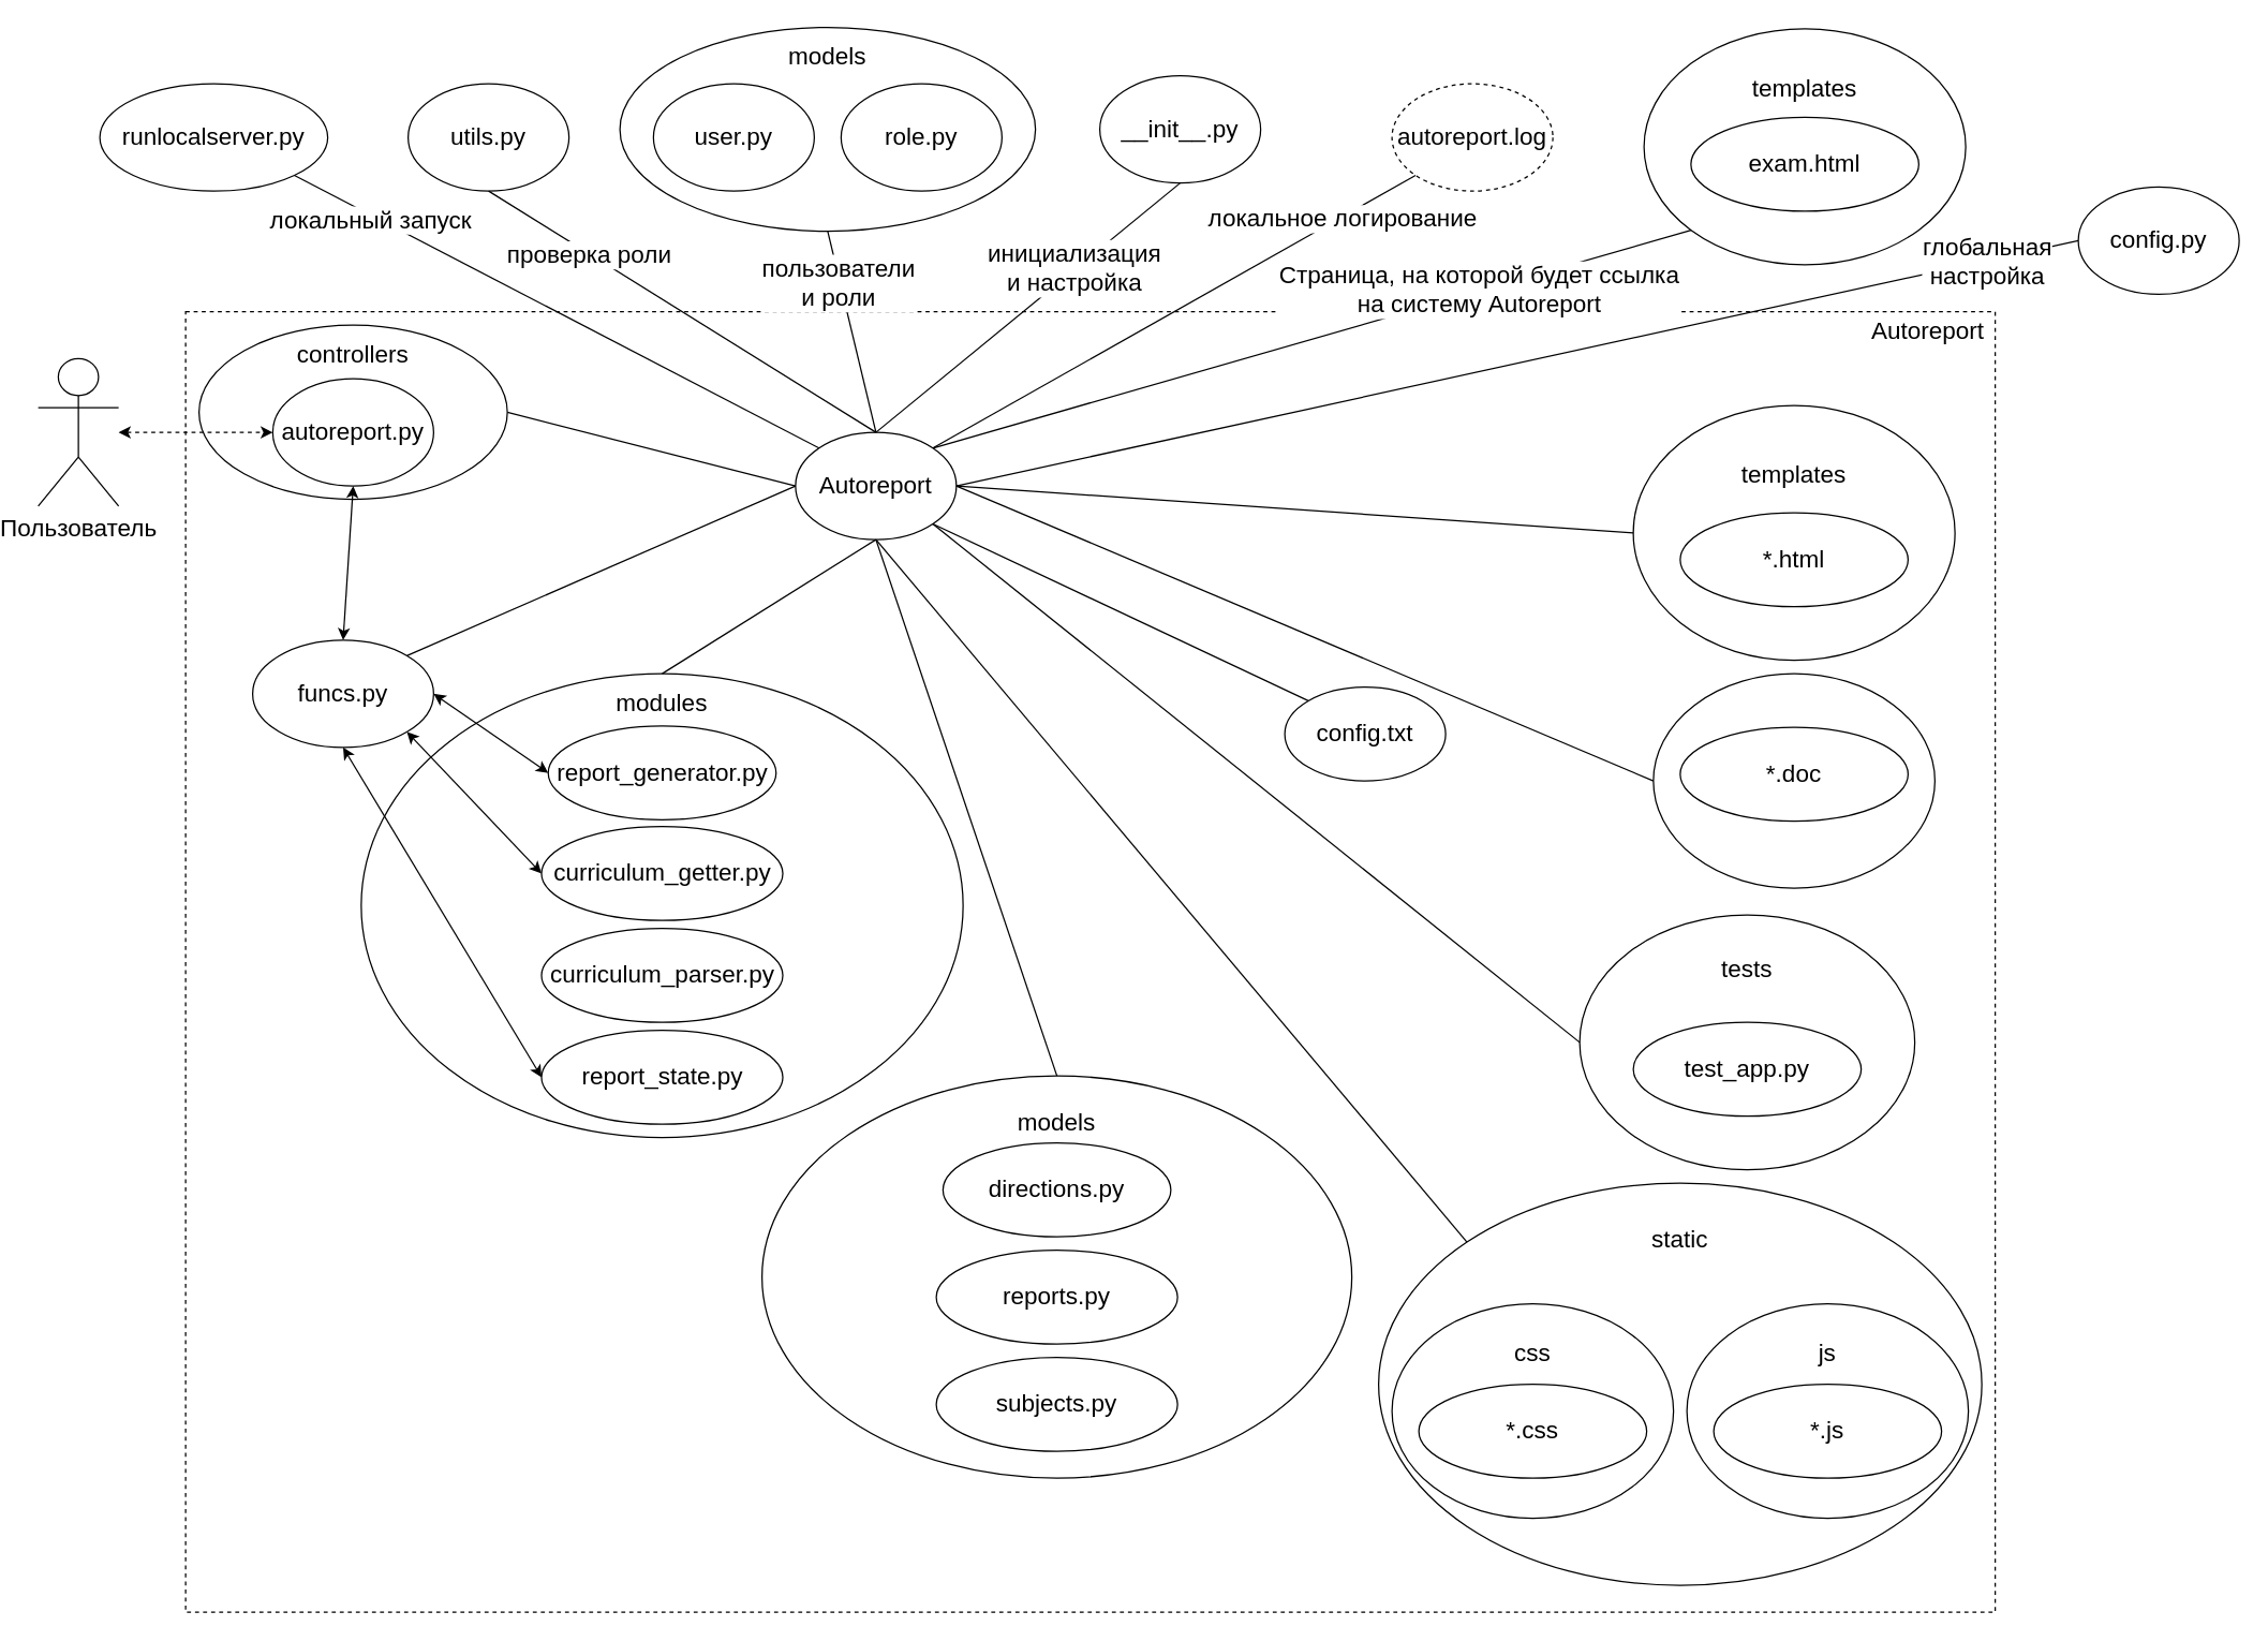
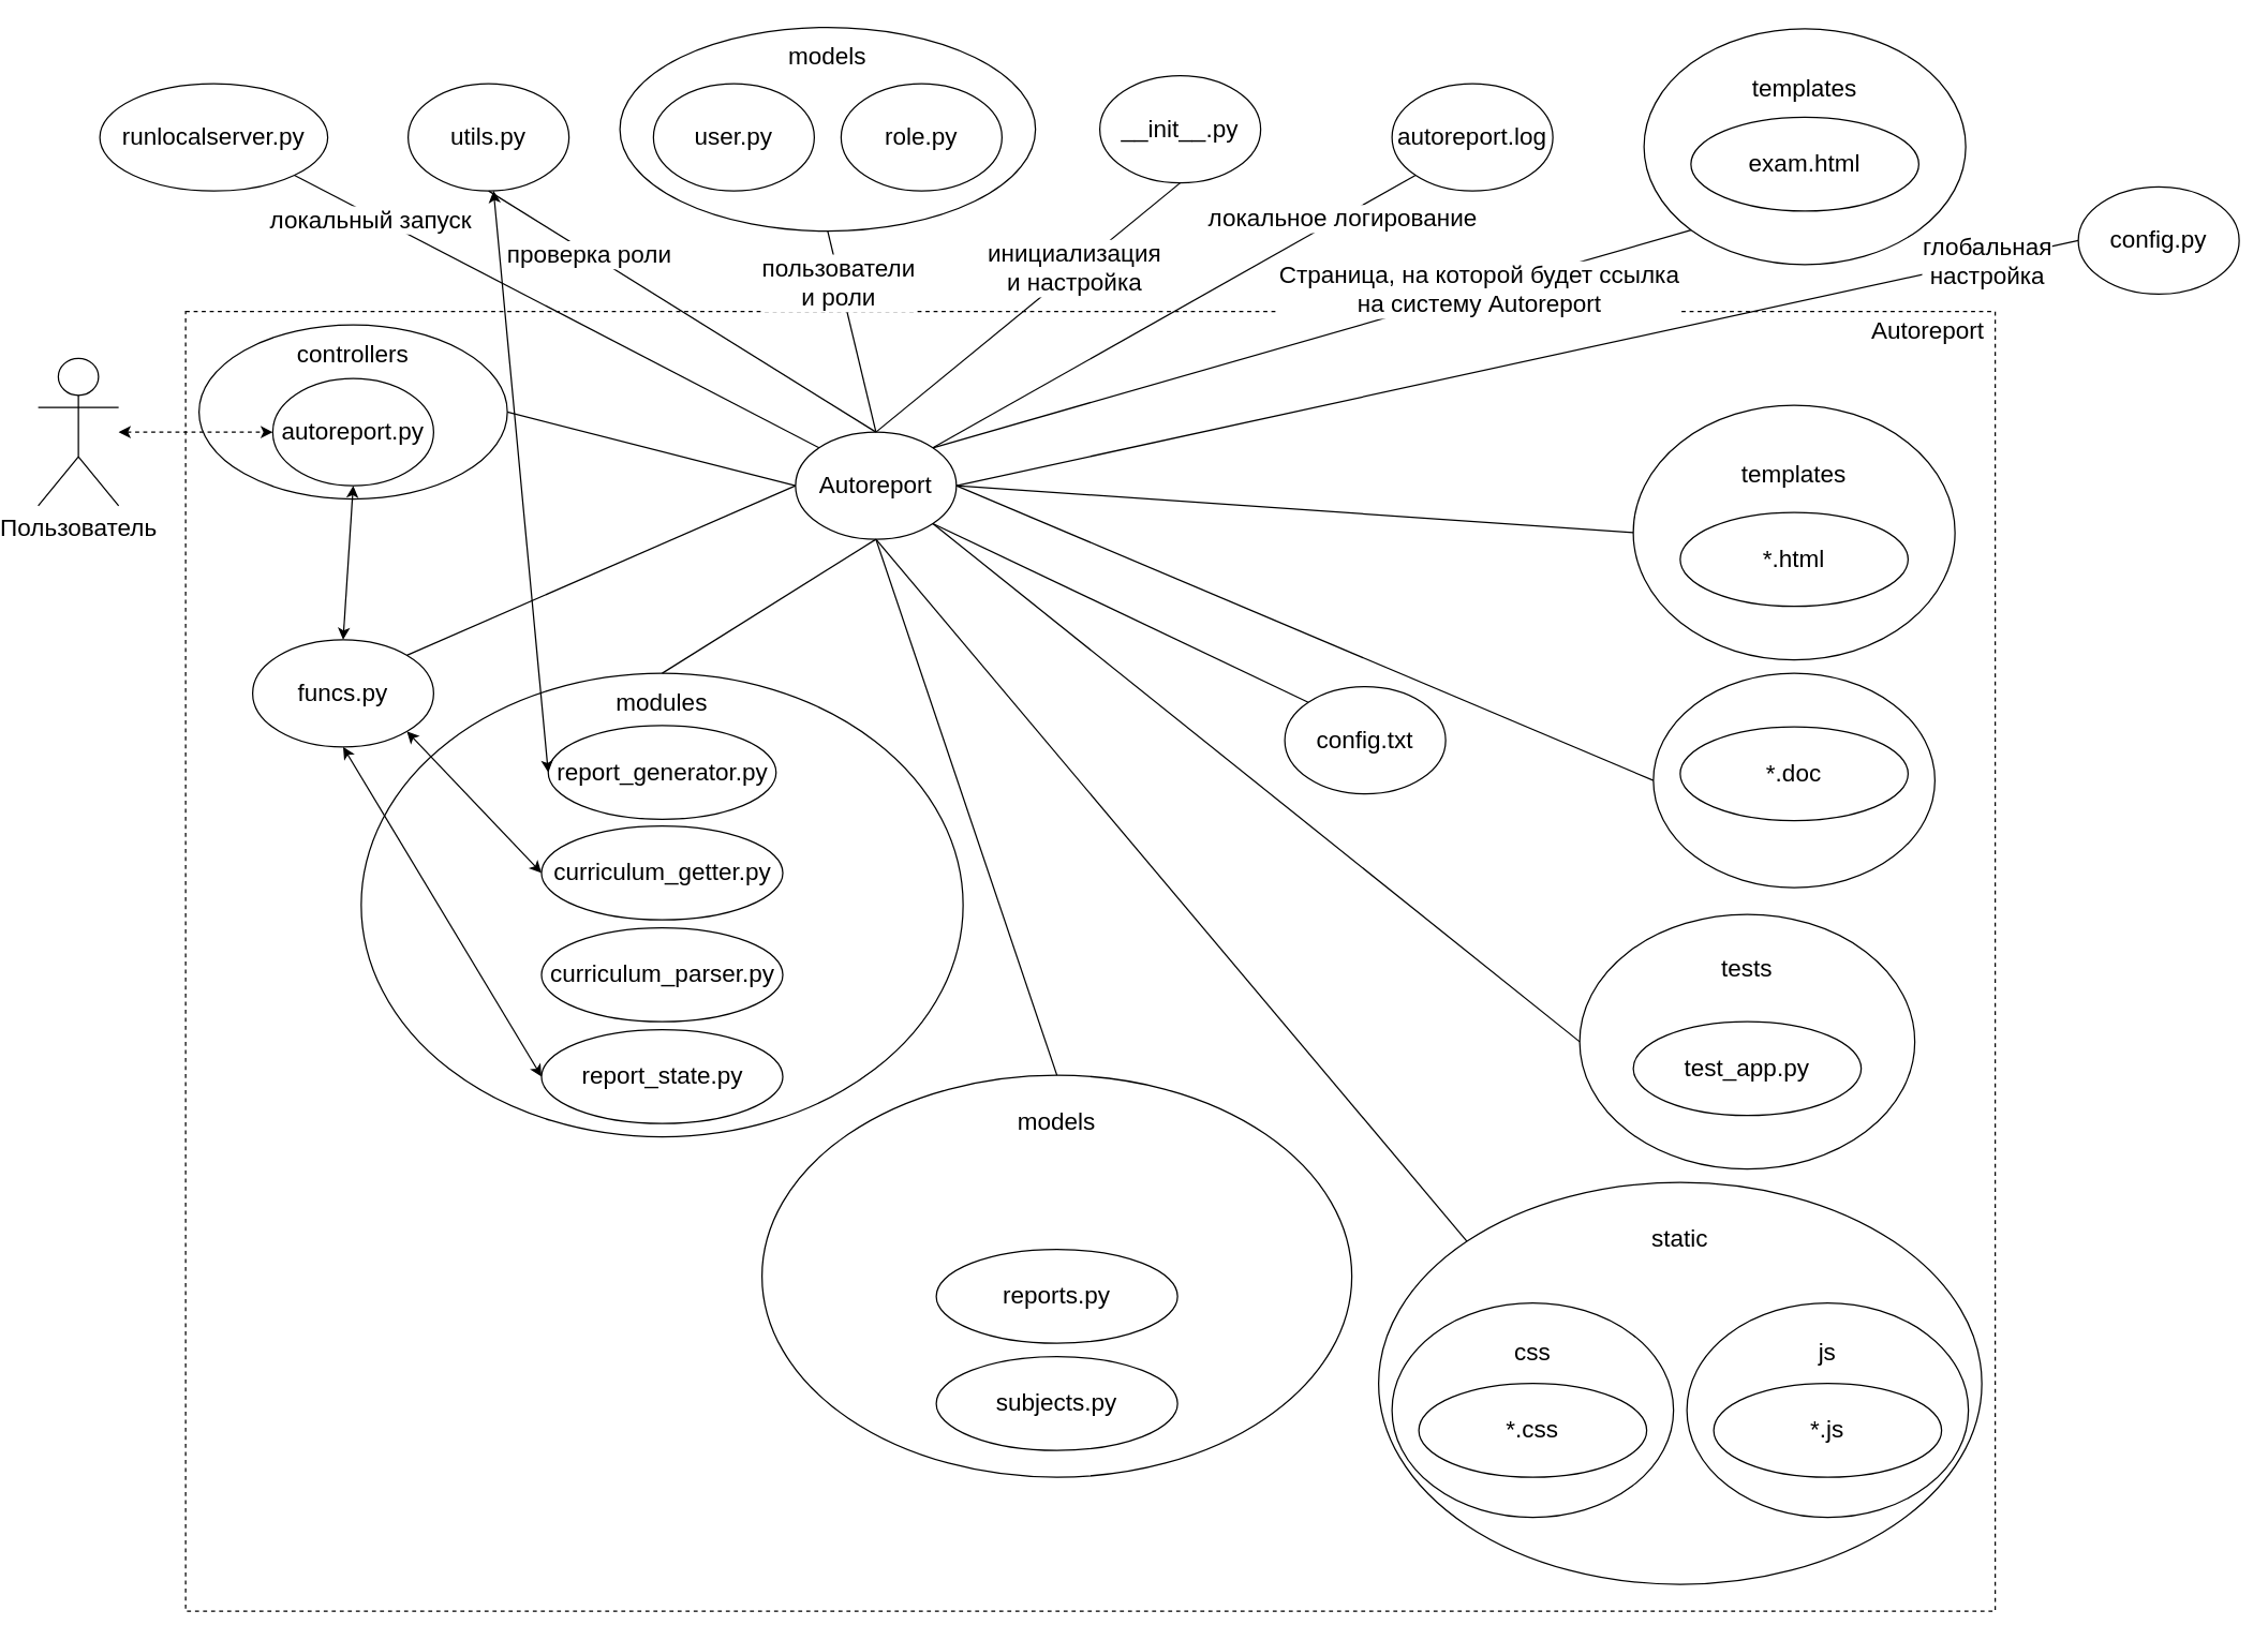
- <mxCell id="25" value="&lt;font style=&quot;font-size: 18px;&quot;&gt;autoreport.log&lt;/font&gt;" style="ellipse;whiteSpace=wrap;html=1;dashed=1;" parent="1" vertex="1"><mxGeometry x="1030" y="62" width="120" height="80" as="geometry" /></mxCell>
+ <mxCell id="25" value="&lt;font style=&quot;font-size: 18px;&quot;&gt;autoreport.log&lt;/font&gt;" style="ellipse;whiteSpace=wrap;html=1;" parent="1" vertex="1"><mxGeometry x="1030" y="62" width="120" height="80" as="geometry" /></mxCell>
- <mxCell id="43" style="rounded=0;orthogonalLoop=1;jettySize=auto;html=1;exitX=0;exitY=0.5;exitDx=0;exitDy=0;entryX=1;entryY=0.5;entryDx=0;entryDy=0;startArrow=classic;startFill=1;" parent="1" source="41" target="11" edge="1"><mxGeometry relative="1" as="geometry"><mxPoint x="265" y="372" as="sourcePoint" /><mxPoint x="258" y="487" as="targetPoint" /></mxGeometry></mxCell>
+ <mxCell id="43" style="rounded=0;orthogonalLoop=1;jettySize=auto;html=1;exitX=0;exitY=0.5;exitDx=0;exitDy=0;startArrow=classic;startFill=1;" parent="1" source="41" target="34" edge="1"><mxGeometry relative="1" as="geometry"><mxPoint x="265" y="372" as="sourcePoint" /><mxPoint x="258" y="487" as="targetPoint" /></mxGeometry></mxCell>
- <mxCell id="15" value="&lt;font style=&quot;font-size: 18px;&quot;&gt;config.txt&lt;/font&gt;" style="ellipse;whiteSpace=wrap;html=1;" parent="1" vertex="1"><mxGeometry x="950" y="512" width="120" height="70" as="geometry" /></mxCell>
+ <mxCell id="15" value="&lt;font style=&quot;font-size: 18px;&quot;&gt;config.txt&lt;/font&gt;" style="ellipse;whiteSpace=wrap;html=1;" parent="1" vertex="1"><mxGeometry x="950" y="512" width="120" height="80" as="geometry" /></mxCell>
- <mxCell id="54" value="&lt;font style=&quot;font-size: 18px;&quot;&gt;directions.py&lt;/font&gt;" style="ellipse;whiteSpace=wrap;html=1;" parent="1" vertex="1"><mxGeometry x="695" y="852" width="170" height="70" as="geometry" /></mxCell>
